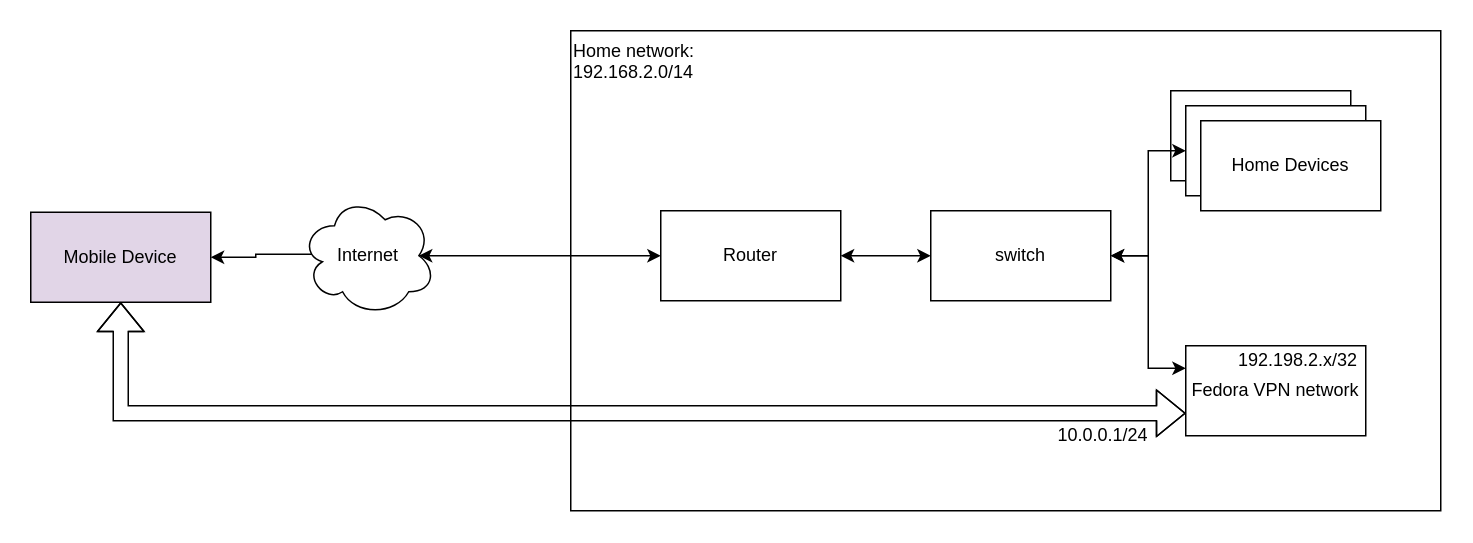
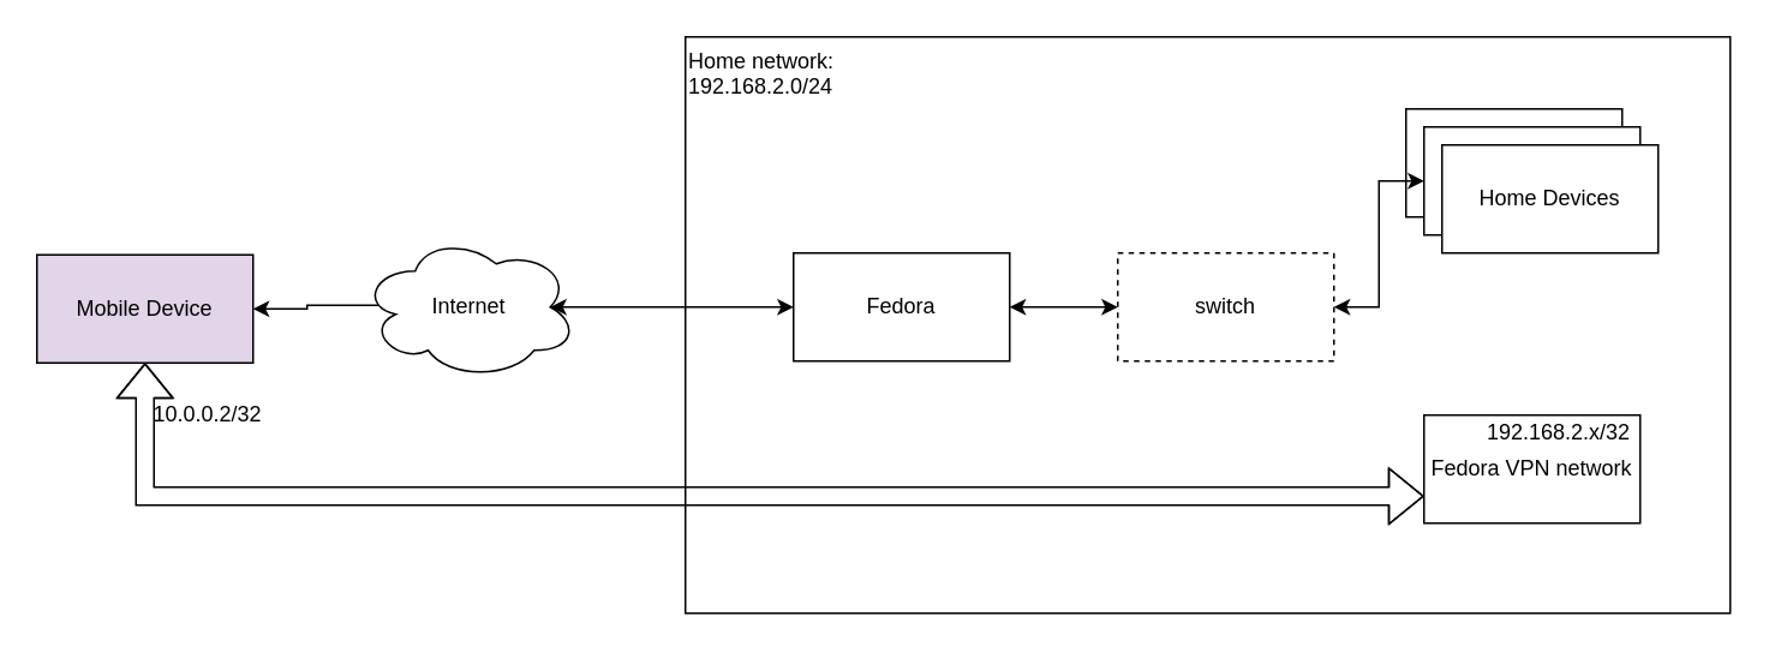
- <mxCell id="2" value="Home network: &lt;br&gt;192.168.2.0/14" style="rounded=0;whiteSpace=wrap;html=1;align=left;verticalAlign=top;" vertex="1" parent="1"><mxGeometry x="380" y="20" width="580" height="320" as="geometry" /></mxCell>
+ <mxCell id="2" value="Home network: &lt;br&gt;192.168.2.0/24" style="rounded=0;whiteSpace=wrap;html=1;align=left;verticalAlign=top;" vertex="1" parent="1"><mxGeometry x="380" y="20" width="580" height="320" as="geometry" /></mxCell>
- <mxCell id="15" value="Internet" style="ellipse;shape=cloud;whiteSpace=wrap;html=1;" vertex="1" parent="1"><mxGeometry x="200" y="130" width="90" height="80" as="geometry" /></mxCell>
+ <mxCell id="15" value="Internet" style="ellipse;shape=cloud;whiteSpace=wrap;html=1;" vertex="1" parent="1"><mxGeometry x="200" y="130" width="120" height="80" as="geometry" /></mxCell>
- <mxCell id="4" value="Router" style="rounded=0;whiteSpace=wrap;html=1;" vertex="1" parent="1"><mxGeometry x="440" y="140" width="120" height="60" as="geometry" /></mxCell>
+ <mxCell id="4" value="Fedora" style="rounded=0;whiteSpace=wrap;html=1;" vertex="1" parent="1"><mxGeometry x="440" y="140" width="120" height="60" as="geometry" /></mxCell>
- <mxCell id="12" value="switch" style="rounded=0;whiteSpace=wrap;html=1;" vertex="1" parent="1"><mxGeometry x="620" y="140" width="120" height="60" as="geometry" /></mxCell>
+ <mxCell id="12" value="switch" style="rounded=0;whiteSpace=wrap;html=1;dashed=1;" vertex="1" parent="1"><mxGeometry x="620" y="140" width="120" height="60" as="geometry" /></mxCell>
- <mxCell id="11" style="edgeStyle=orthogonalEdgeStyle;rounded=0;orthogonalLoop=1;jettySize=auto;html=1;entryX=0;entryY=0.25;entryDx=0;entryDy=0;startArrow=classic;startFill=1;" edge="1" parent="1" source="12" target="5"><mxGeometry relative="1" as="geometry" /></mxCell>
+ <mxCell id="17" value="10.0.0.2/32" style="text;html=1;strokeColor=none;fillColor=none;align=center;verticalAlign=middle;whiteSpace=wrap;rounded=0;" vertex="1" parent="1"><mxGeometry x="80" y="220" width="70" height="20" as="geometry" /></mxCell>
- <mxCell id="19" value="192.198.2.x/32" style="text;html=1;strokeColor=none;fillColor=none;align=center;verticalAlign=middle;whiteSpace=wrap;rounded=0;" vertex="1" parent="1"><mxGeometry x="830" y="230" width="70" height="20" as="geometry" /></mxCell>
+ <mxCell id="19" value="192.168.2.x/32" style="text;html=1;strokeColor=none;fillColor=none;align=center;verticalAlign=middle;whiteSpace=wrap;rounded=0;" vertex="1" parent="1"><mxGeometry x="830" y="230" width="70" height="20" as="geometry" /></mxCell>
- <mxCell id="16" value="10.0.0.1/24" style="text;html=1;strokeColor=none;fillColor=none;align=center;verticalAlign=middle;whiteSpace=wrap;rounded=0;" vertex="1" parent="1"><mxGeometry x="700" y="280" width="70" height="20" as="geometry" /></mxCell>
